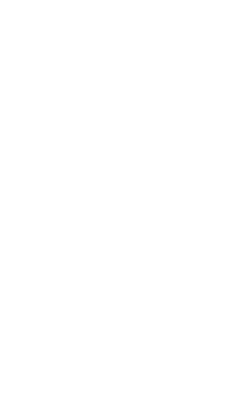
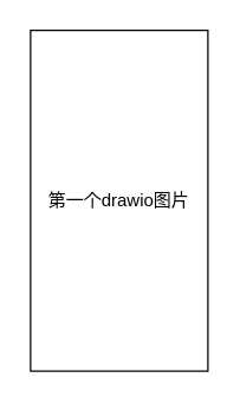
+ <mxCell id="2" value="第一个drawio图片" style="rounded=0;whiteSpace=wrap;html=1;" vertex="1" parent="1"><mxGeometry x="20" y="20" width="120" height="230" as="geometry" /></mxCell>
